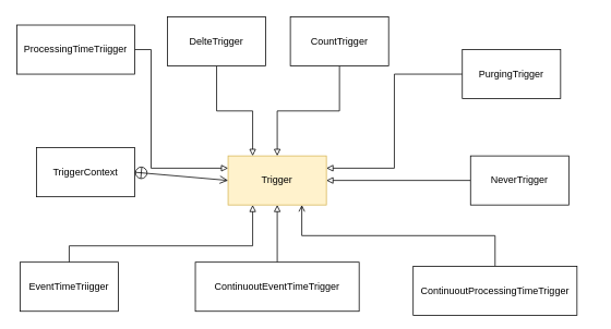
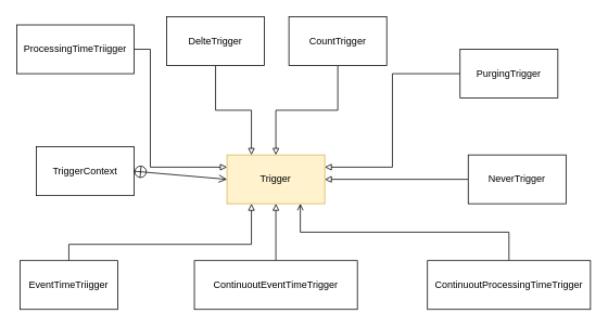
- <mxCell id="16" value="ContinuoutProcessingTimeTrigger" style="rounded=0;whiteSpace=wrap;html=1;" vertex="1" parent="1"><mxGeometry x="504" y="325" width="200" height="60" as="geometry" /></mxCell>
+ <mxCell id="16" value="ContinuoutProcessingTimeTrigger" style="rounded=0;whiteSpace=wrap;html=1;" vertex="1" parent="1"><mxGeometry x="524" y="320" width="200" height="60" as="geometry" /></mxCell>
